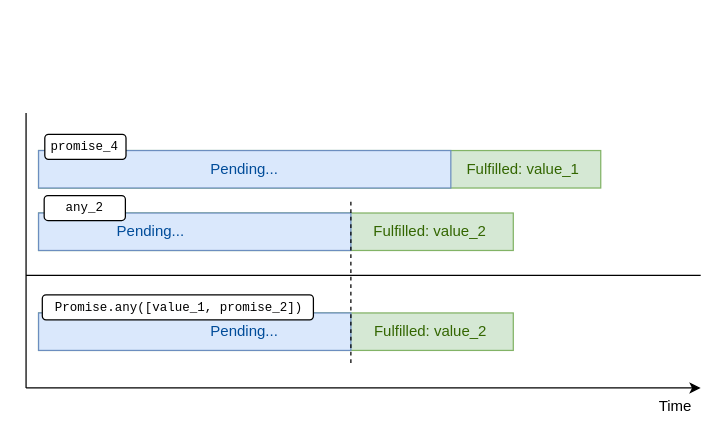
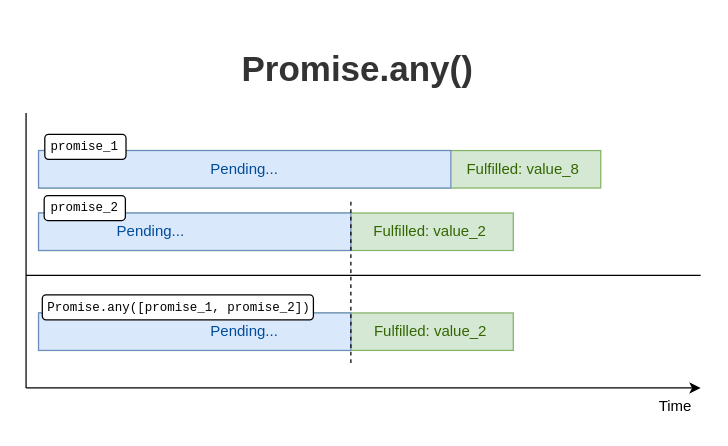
+ <mxCell id="4" value="Promise.any()" style="text;strokeColor=none;fillColor=none;html=1;fontSize=28;fontStyle=1;verticalAlign=middle;align=center;fontColor=#333333;" parent="1" vertex="1"><mxGeometry x="170" y="20" width="230" height="70" as="geometry" /></mxCell>
- <mxCell id="20" value="promise_4" style="text;html=1;strokeColor=none;fillColor=none;align=center;verticalAlign=middle;whiteSpace=wrap;rounded=0;fontSize=10;fontFamily=Courier New;" parent="1" vertex="1"><mxGeometry x="41" y="107" width="52" height="20" as="geometry" /></mxCell>
+ <mxCell id="20" value="promise_1" style="text;html=1;strokeColor=none;fillColor=none;align=center;verticalAlign=middle;whiteSpace=wrap;rounded=0;fontSize=10;fontFamily=Courier New;" parent="1" vertex="1"><mxGeometry x="41" y="107" width="52" height="20" as="geometry" /></mxCell>
- <mxCell id="14" value="Fulfilled: value_1" style="text;html=1;strokeColor=none;fillColor=none;align=center;verticalAlign=middle;whiteSpace=wrap;rounded=0;fontColor=#336600;" parent="1" vertex="1"><mxGeometry x="353" y="125" width="130" height="20" as="geometry" /></mxCell>
+ <mxCell id="14" value="Fulfilled: value_8" style="text;html=1;strokeColor=none;fillColor=none;align=center;verticalAlign=middle;whiteSpace=wrap;rounded=0;fontColor=#336600;" parent="1" vertex="1"><mxGeometry x="353" y="125" width="130" height="20" as="geometry" /></mxCell>
- <mxCell id="24" value="any_2" style="text;html=1;strokeColor=none;fillColor=none;align=center;verticalAlign=middle;whiteSpace=wrap;rounded=0;fontSize=10;fontFamily=Courier New;" parent="1" vertex="1"><mxGeometry x="40.5" y="156" width="52" height="20" as="geometry" /></mxCell>
+ <mxCell id="24" value="promise_2" style="text;html=1;strokeColor=none;fillColor=none;align=center;verticalAlign=middle;whiteSpace=wrap;rounded=0;fontSize=10;fontFamily=Courier New;" parent="1" vertex="1"><mxGeometry x="40.5" y="156" width="52" height="20" as="geometry" /></mxCell>
- <mxCell id="22" value="Promise.any([value_1, promise_2])" style="text;html=1;strokeColor=none;fillColor=none;align=center;verticalAlign=middle;whiteSpace=wrap;rounded=0;fontSize=10;fontFamily=Courier New;" parent="1" vertex="1"><mxGeometry x="35" y="235.5" width="215" height="20" as="geometry" /></mxCell>
+ <mxCell id="22" value="Promise.any([promise_1, promise_2])" style="text;html=1;strokeColor=none;fillColor=none;align=center;verticalAlign=middle;whiteSpace=wrap;rounded=0;fontSize=10;fontFamily=Courier New;" parent="1" vertex="1"><mxGeometry x="35" y="235.5" width="215" height="20" as="geometry" /></mxCell>
